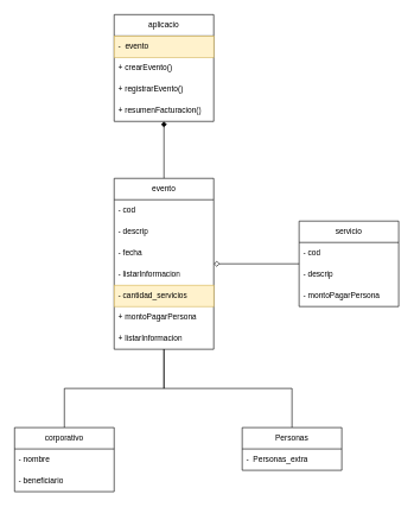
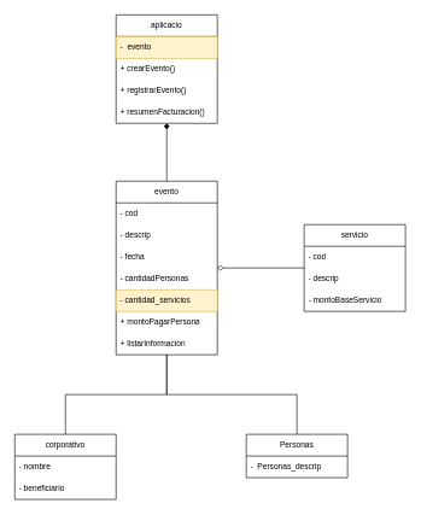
- <mxCell id="12" value="- listarInformacion" style="text;strokeColor=none;fillColor=none;align=left;verticalAlign=middle;spacingLeft=4;spacingRight=4;overflow=hidden;points=[[0,0.5],[1,0.5]];portConstraint=eastwest;rotatable=0;whiteSpace=wrap;html=1;fontSize=11;fontFamily=Helvetica;fontColor=default;" parent="8" vertex="1"><mxGeometry y="120" width="140" height="30" as="geometry" /></mxCell>
+ <mxCell id="12" value="- cantidadPersonas" style="text;strokeColor=none;fillColor=none;align=left;verticalAlign=middle;spacingLeft=4;spacingRight=4;overflow=hidden;points=[[0,0.5],[1,0.5]];portConstraint=eastwest;rotatable=0;whiteSpace=wrap;html=1;fontSize=11;fontFamily=Helvetica;fontColor=default;" parent="8" vertex="1"><mxGeometry y="120" width="140" height="30" as="geometry" /></mxCell>
- <mxCell id="20" value="- montoPagarPersona" style="text;strokeColor=none;fillColor=none;align=left;verticalAlign=middle;spacingLeft=4;spacingRight=4;overflow=hidden;points=[[0,0.5],[1,0.5]];portConstraint=eastwest;rotatable=0;whiteSpace=wrap;html=1;fontSize=11;fontFamily=Helvetica;fontColor=default;" parent="17" vertex="1"><mxGeometry y="90" width="140" height="30" as="geometry" /></mxCell>
+ <mxCell id="20" value="- montoBaseServicio" style="text;strokeColor=none;fillColor=none;align=left;verticalAlign=middle;spacingLeft=4;spacingRight=4;overflow=hidden;points=[[0,0.5],[1,0.5]];portConstraint=eastwest;rotatable=0;whiteSpace=wrap;html=1;fontSize=11;fontFamily=Helvetica;fontColor=default;" parent="17" vertex="1"><mxGeometry y="90" width="140" height="30" as="geometry" /></mxCell>
- <mxCell id="23" value="-&amp;nbsp; Personas_extra" style="text;strokeColor=none;fillColor=none;align=left;verticalAlign=middle;spacingLeft=4;spacingRight=4;overflow=hidden;points=[[0,0.5],[1,0.5]];portConstraint=eastwest;rotatable=0;whiteSpace=wrap;html=1;fontSize=11;fontFamily=Helvetica;fontColor=default;" parent="22" vertex="1"><mxGeometry y="30" width="140" height="30" as="geometry" /></mxCell>
+ <mxCell id="23" value="-&amp;nbsp; Personas_descrip" style="text;strokeColor=none;fillColor=none;align=left;verticalAlign=middle;spacingLeft=4;spacingRight=4;overflow=hidden;points=[[0,0.5],[1,0.5]];portConstraint=eastwest;rotatable=0;whiteSpace=wrap;html=1;fontSize=11;fontFamily=Helvetica;fontColor=default;" parent="22" vertex="1"><mxGeometry y="30" width="140" height="30" as="geometry" /></mxCell>
